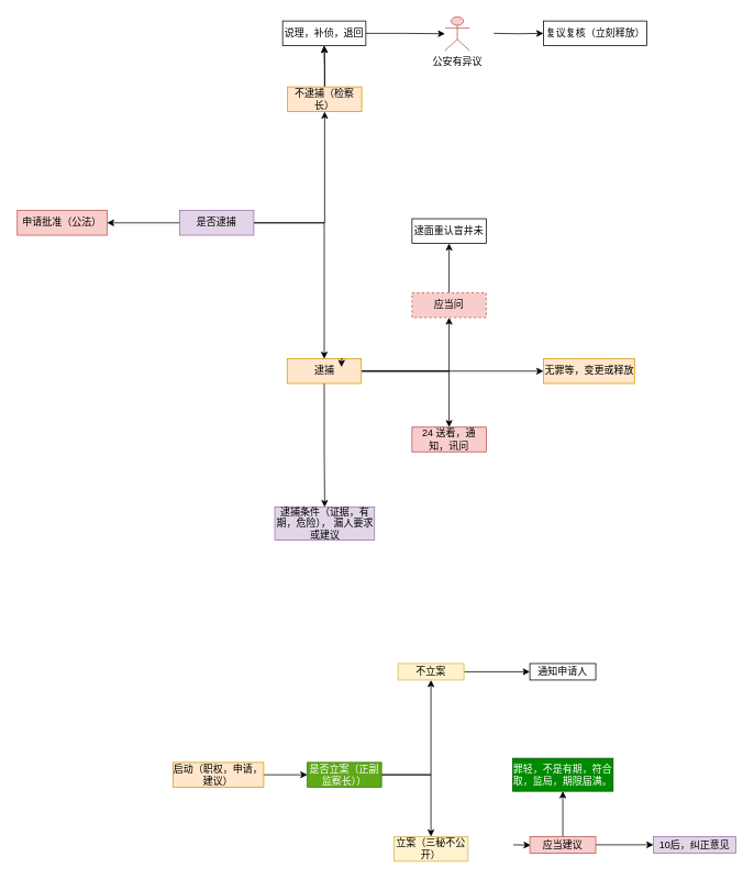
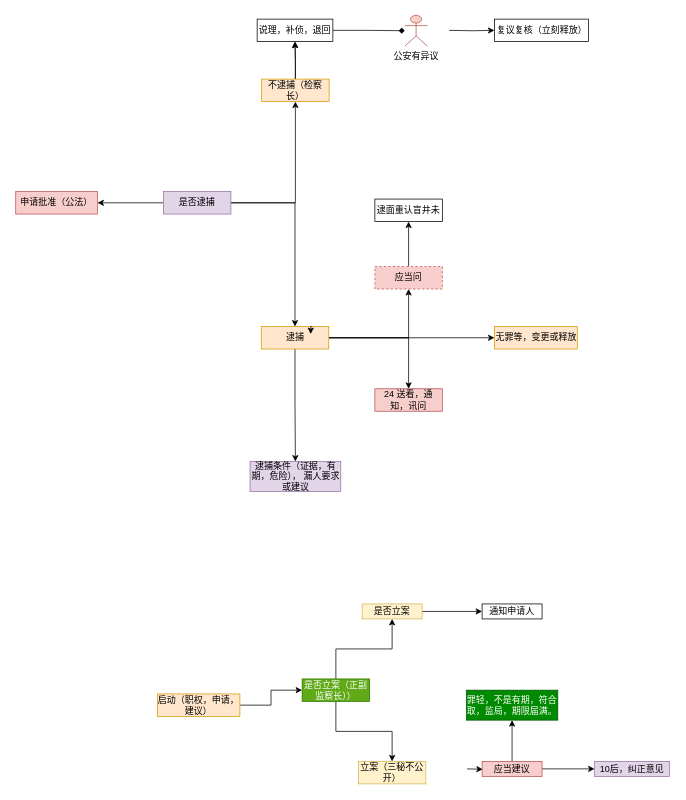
- <mxCell id="31" value="" style="edgeStyle=orthogonalEdgeStyle;rounded=0;orthogonalLoop=1;jettySize=auto;html=1;" parent="1" source="32" target="33" edge="1"><mxGeometry relative="1" as="geometry" /></mxCell>
+ <mxCell id="31" value="" style="edgeStyle=orthogonalEdgeStyle;rounded=0;orthogonalLoop=1;jettySize=auto;html=1;endArrow=diamond;" parent="1" source="32" target="33" edge="1"><mxGeometry relative="1" as="geometry" /></mxCell>
- <mxCell id="8" value="不立案" style="rounded=0;whiteSpace=wrap;html=1;fillColor=#fff2cc;strokeColor=#d6b656;" parent="1" vertex="1"><mxGeometry x="482" y="805" width="80" height="20" as="geometry" /></mxCell>
+ <mxCell id="8" value="是否立案" style="rounded=0;whiteSpace=wrap;html=1;fillColor=#fff2cc;strokeColor=#d6b656;" parent="1" vertex="1"><mxGeometry x="482" y="805" width="80" height="20" as="geometry" /></mxCell>
- <mxCell id="6" value="是否立案（正副监察长））" style="rounded=0;whiteSpace=wrap;html=1;fillColor=#60a917;fontColor=#ffffff;strokeColor=#2D7600;" parent="1" vertex="1"><mxGeometry x="372" y="925" width="90" height="30" as="geometry" /></mxCell>
+ <mxCell id="6" value="是否立案（正副监察长））" style="rounded=0;whiteSpace=wrap;html=1;fillColor=#60a917;fontColor=#ffffff;strokeColor=#2D7600;" parent="1" vertex="1"><mxGeometry x="402" y="905" width="90" height="30" as="geometry" /></mxCell>
